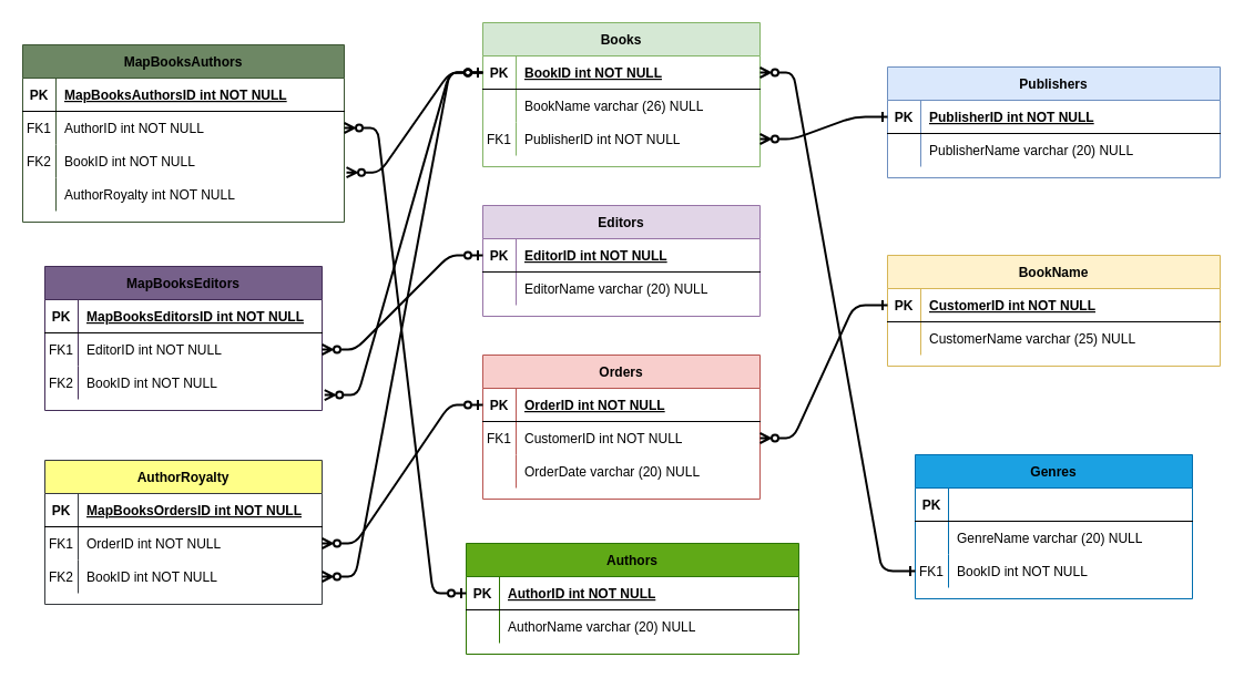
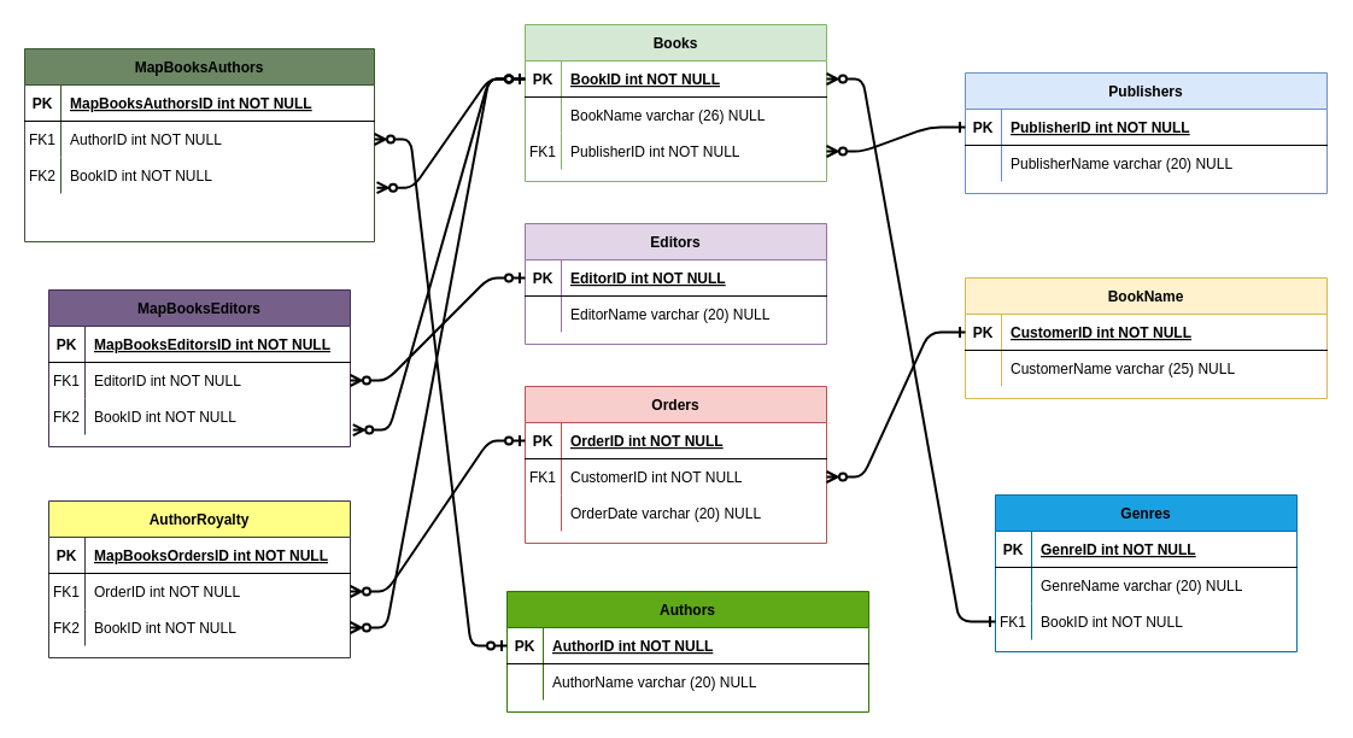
- <mxCell id="72" value="AuthorRoyalty int NOT NULL" style="shape=partialRectangle;overflow=hidden;connectable=0;fillColor=none;top=0;left=0;bottom=0;right=0;align=left;spacingLeft=6;fontStyle=0" vertex="1" parent="70"><mxGeometry x="30" width="260" height="30" as="geometry"><mxRectangle width="260" height="30" as="alternateBounds" /></mxGeometry></mxCell>
+ <mxCell id="43" value="GenreID int NOT NULL" style="shape=partialRectangle;overflow=hidden;connectable=0;fillColor=none;top=0;left=0;bottom=0;right=0;align=left;spacingLeft=6;fontStyle=5;" vertex="1" parent="41"><mxGeometry x="30" width="220" height="30" as="geometry"><mxRectangle width="220" height="30" as="alternateBounds" /></mxGeometry></mxCell>
